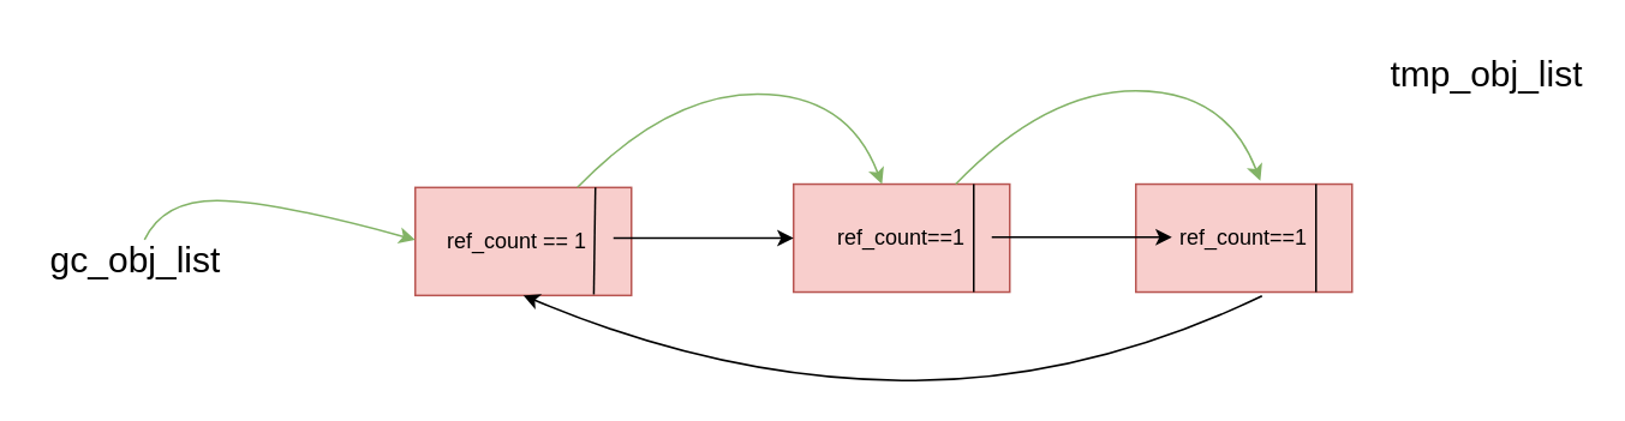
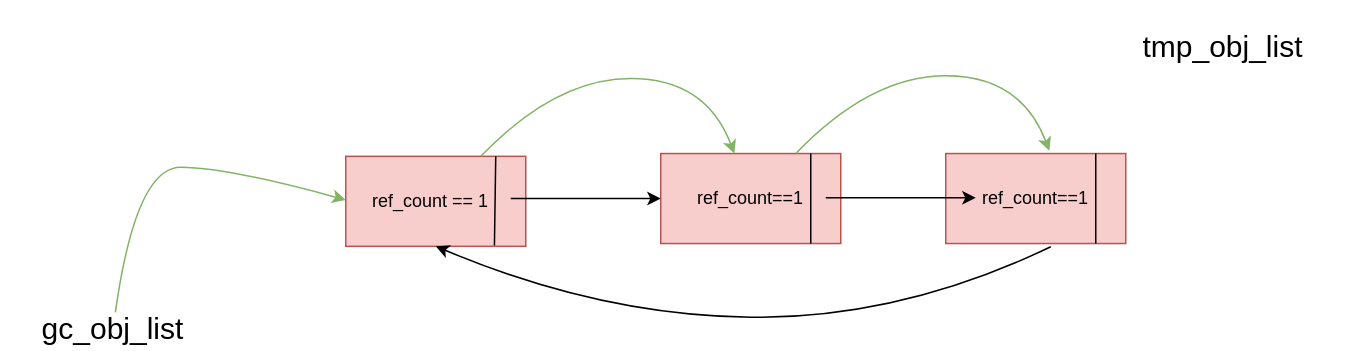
- <mxCell id="11" value="tmp_obj_list" style="text;html=1;strokeColor=none;fillColor=none;align=center;verticalAlign=middle;whiteSpace=wrap;rounded=0;fontSize=20;" parent="1" vertex="1"><mxGeometry x="760" y="30" width="130" height="20" as="geometry" /></mxCell>
+ <mxCell id="11" value="tmp_obj_list" style="text;html=1;strokeColor=none;fillColor=none;align=center;verticalAlign=middle;whiteSpace=wrap;rounded=0;fontSize=20;" parent="1" vertex="1"><mxGeometry x="750" y="20" width="130" height="20" as="geometry" /></mxCell>
- <mxCell id="8" value="gc_obj_list&lt;br&gt;" style="text;html=1;strokeColor=none;fillColor=none;align=center;verticalAlign=middle;whiteSpace=wrap;rounded=0;fontSize=20;" parent="1" vertex="1"><mxGeometry x="20" y="132.79" width="110" height="20" as="geometry" /></mxCell>
+ <mxCell id="8" value="gc_obj_list&lt;br&gt;" style="text;html=1;strokeColor=none;fillColor=none;align=center;verticalAlign=middle;whiteSpace=wrap;rounded=0;fontSize=20;" parent="1" vertex="1"><mxGeometry x="20" y="207.79" width="110" height="20" as="geometry" /></mxCell>
